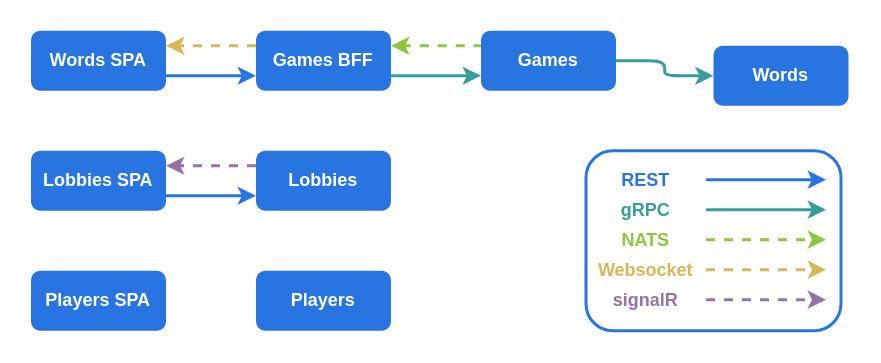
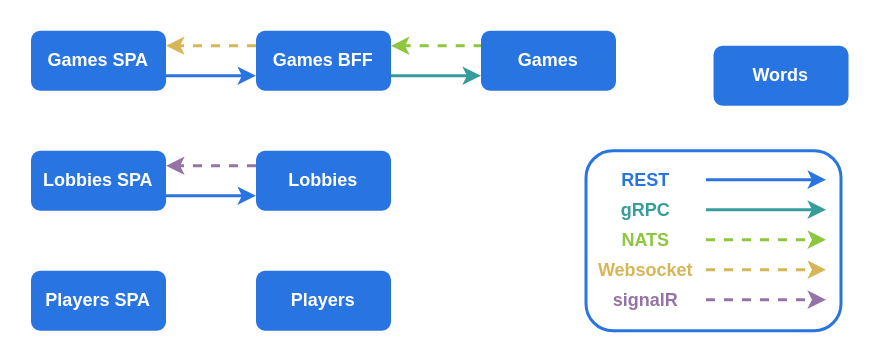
- <mxCell id="4" value="&lt;span style=&quot;background-color: transparent&quot;&gt;&lt;font color=&quot;#FFFFFF&quot;&gt;&lt;b&gt;Words SPA&lt;br&gt;&lt;/b&gt;&lt;/font&gt;&lt;/span&gt;" style="whiteSpace=wrap;html=1;fillColor=#2875E2;perimeterSpacing=0;rounded=1;strokeColor=none;" vertex="1" parent="1"><mxGeometry x="20" y="20" width="90" height="40" as="geometry" /></mxCell>
+ <mxCell id="4" value="&lt;span style=&quot;background-color: transparent&quot;&gt;&lt;font color=&quot;#FFFFFF&quot;&gt;&lt;b&gt;Games SPA&lt;br&gt;&lt;/b&gt;&lt;/font&gt;&lt;/span&gt;" style="whiteSpace=wrap;html=1;fillColor=#2875E2;perimeterSpacing=0;rounded=1;strokeColor=none;" vertex="1" parent="1"><mxGeometry x="20" y="20" width="90" height="40" as="geometry" /></mxCell>
- <mxCell id="7" style="edgeStyle=orthogonalEdgeStyle;rounded=1;jumpStyle=arc;orthogonalLoop=1;jettySize=auto;html=1;exitX=1;exitY=0.5;exitDx=0;exitDy=0;entryX=0;entryY=0.5;entryDx=0;entryDy=0;endArrow=classic;endFill=1;strokeWidth=2;strokeColor=#379C9C;" edge="1" parent="1" source="10" target="17"><mxGeometry relative="1" as="geometry" /></mxCell>
